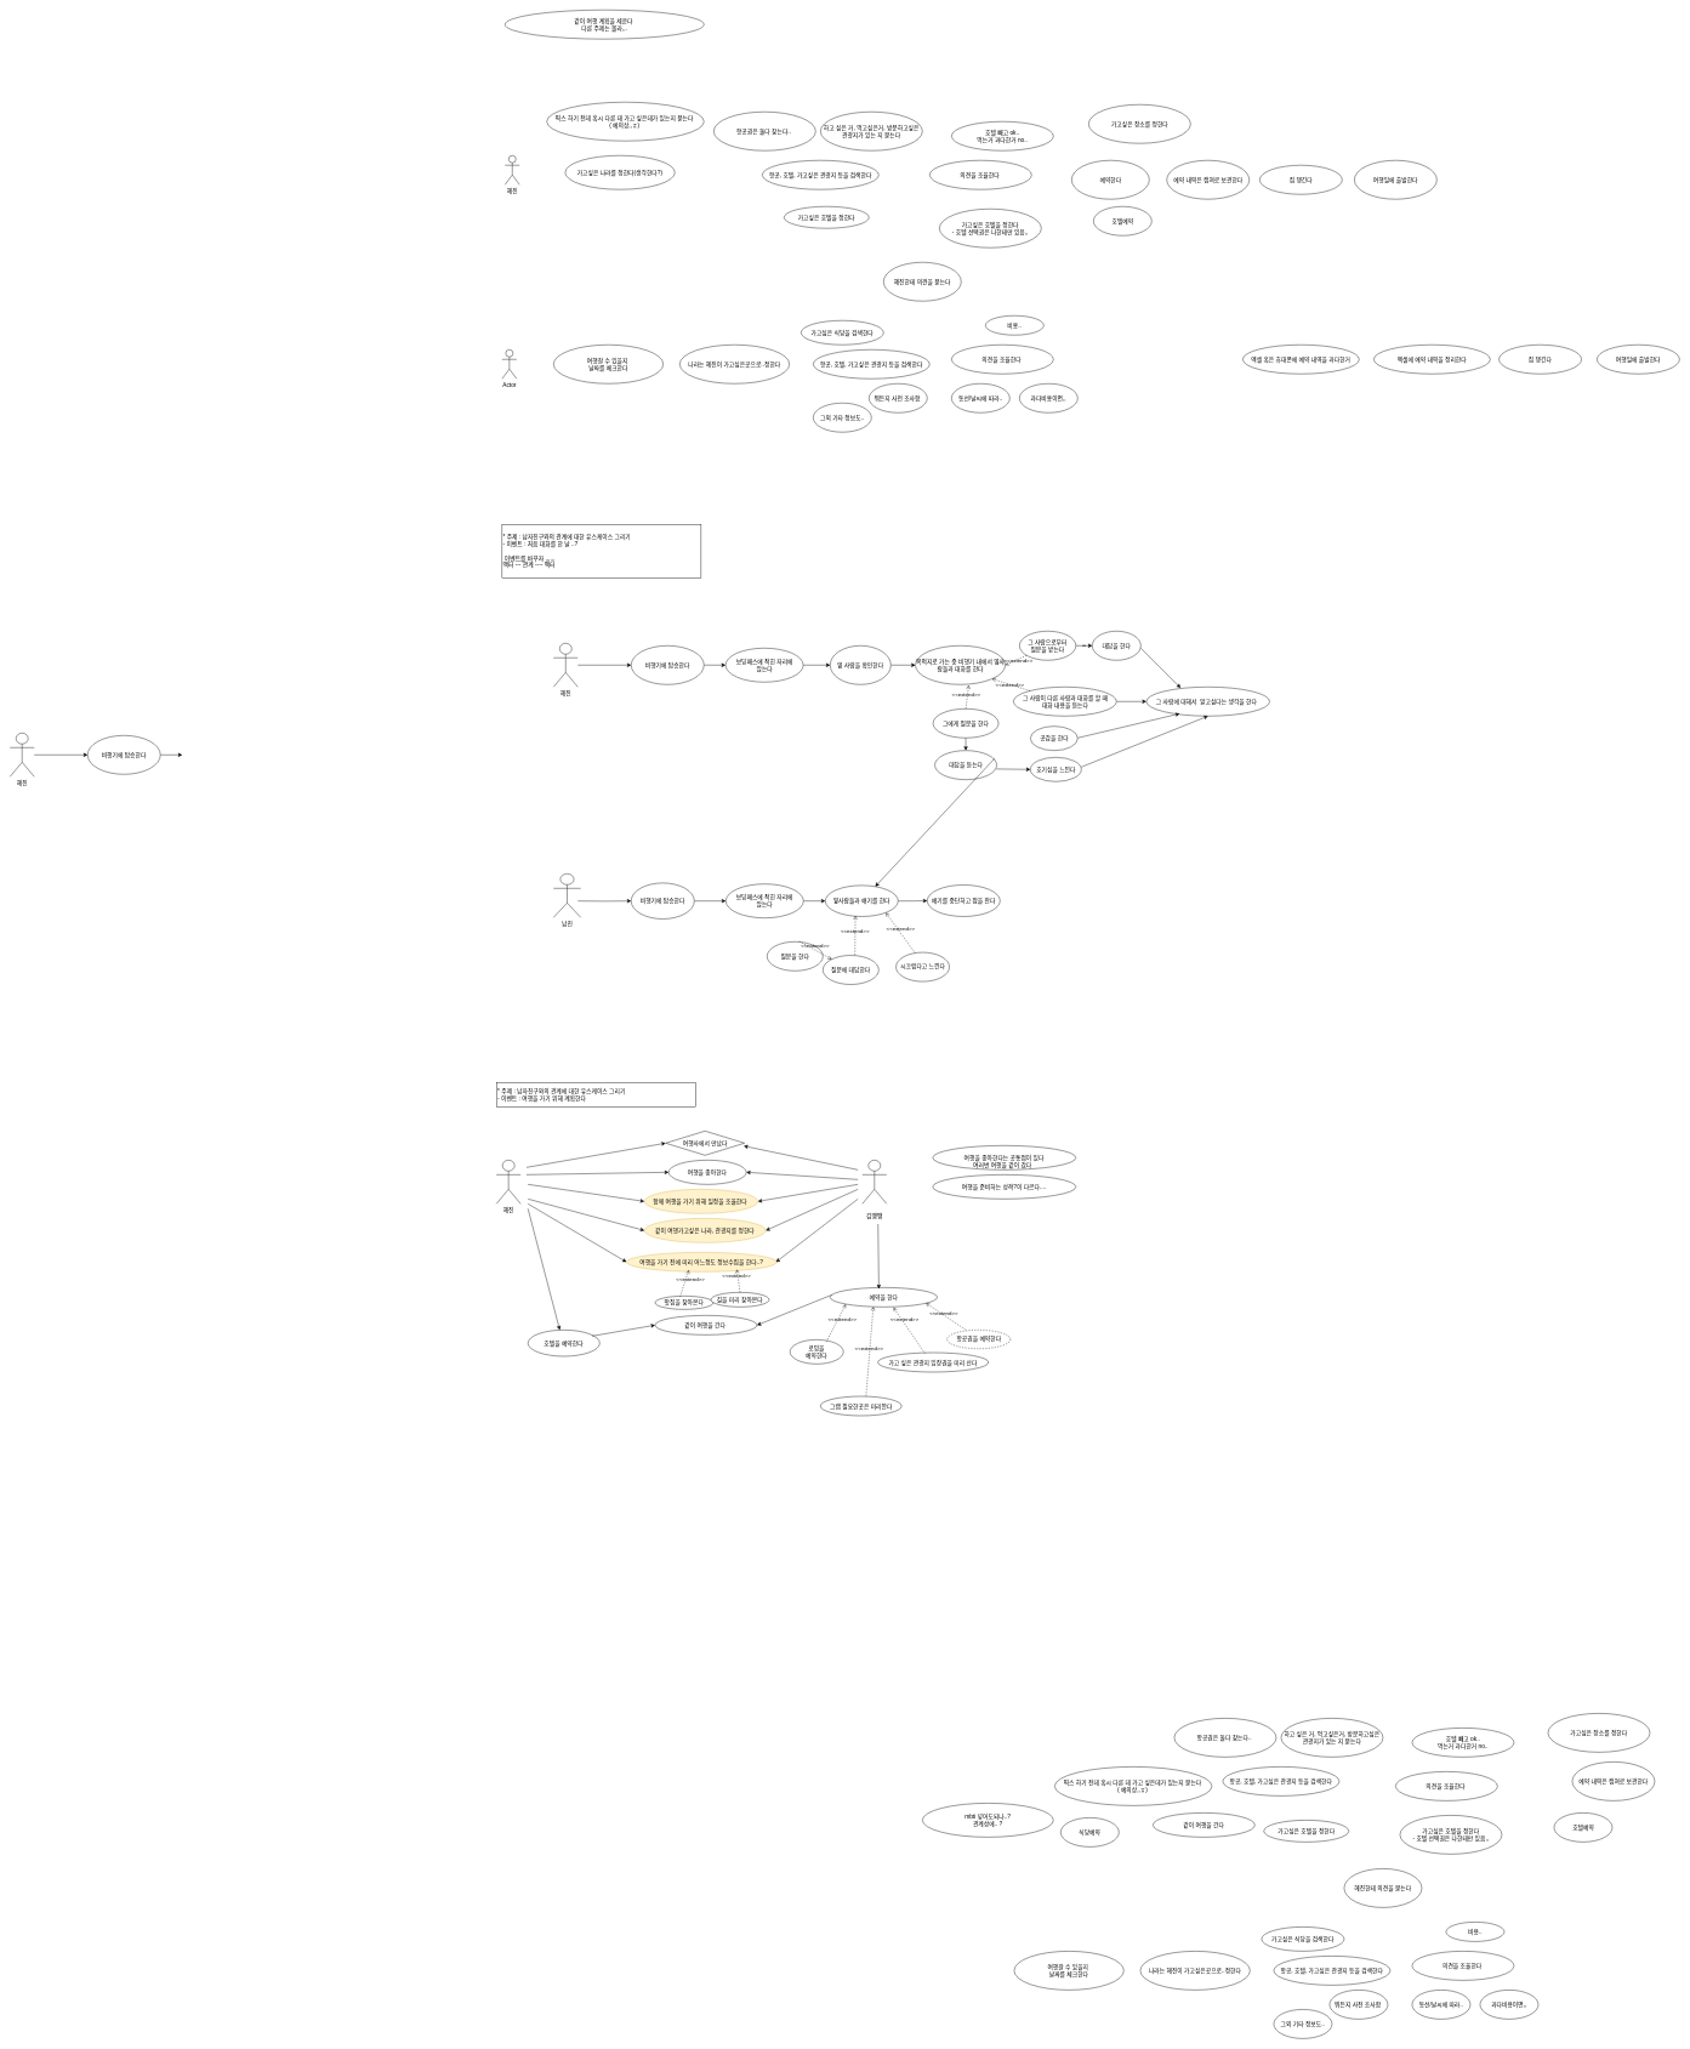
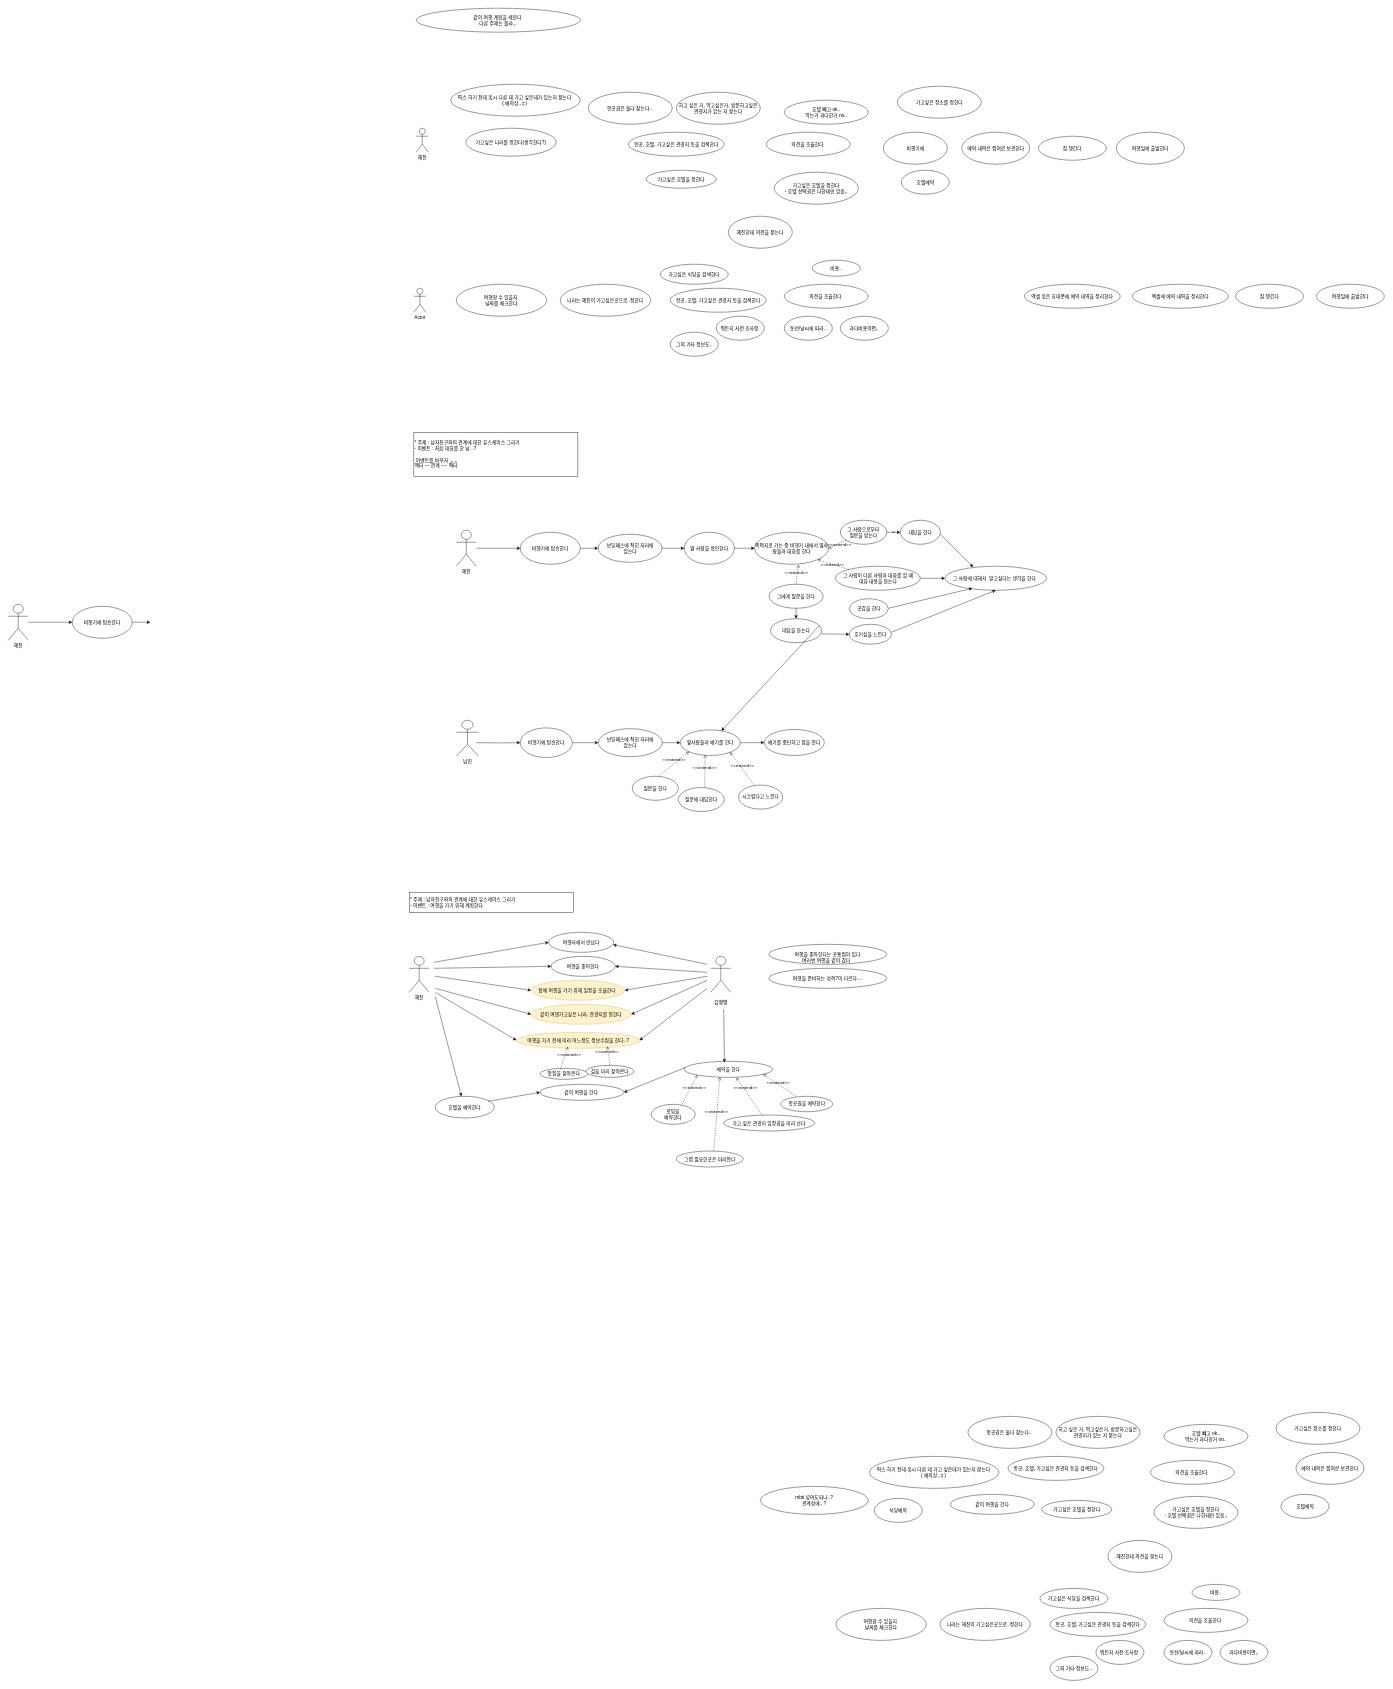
- <mxCell id="15" value="예약한다" style="ellipse;whiteSpace=wrap;html=1;" parent="1" vertex="1"><mxGeometry x="2207.5" y="330" width="160" height="80" as="geometry" /></mxCell>
+ <mxCell id="15" value="비행기에" style="ellipse;whiteSpace=wrap;html=1;" parent="1" vertex="1"><mxGeometry x="2207.5" y="330" width="160" height="80" as="geometry" /></mxCell>
- <mxCell id="22" value="엑셀 혹은 휴대폰에 예약 내역을 과다한거" style="ellipse;whiteSpace=wrap;html=1;" parent="1" vertex="1"><mxGeometry x="2560" y="710" width="240" height="60" as="geometry" /></mxCell>
+ <mxCell id="22" value="엑셀 혹은 휴대폰에 예약 내역을 정리한다" style="ellipse;whiteSpace=wrap;html=1;" parent="1" vertex="1"><mxGeometry x="2560" y="710" width="240" height="60" as="geometry" /></mxCell>
- <mxCell id="84" value="&amp;lt;&amp;lt;extend&amp;gt;&amp;gt;" style="html=1;verticalAlign=bottom;labelBackgroundColor=none;endArrow=open;endFill=0;dashed=1;rounded=0;exitX=0.574;exitY=-0.017;exitDx=0;exitDy=0;exitPerimeter=0;" parent="1" source="83" target="62" edge="1"><mxGeometry width="160" relative="1" as="geometry"><mxPoint x="1635" y="1940" as="sourcePoint" /><mxPoint x="1685" y="1860" as="targetPoint" /></mxGeometry></mxCell>
+ <mxCell id="84" value="&amp;lt;&amp;lt;extend&amp;gt;&amp;gt;" style="html=1;verticalAlign=bottom;labelBackgroundColor=none;endArrow=open;endFill=0;dashed=1;rounded=0;entryX=0;entryY=1;entryDx=0;entryDy=0;exitX=0.574;exitY=-0.017;exitDx=0;exitDy=0;exitPerimeter=0;" parent="1" source="83" target="59" edge="1"><mxGeometry width="160" relative="1" as="geometry"><mxPoint x="1635" y="1940" as="sourcePoint" /><mxPoint x="1685" y="1860" as="targetPoint" /></mxGeometry></mxCell>
- <mxCell id="141" value="여행사에서 만났다&lt;br&gt;" style="rhombus;whiteSpace=wrap;html=1;" vertex="1" parent="1"><mxGeometry x="1370.99" y="2330" width="162.5" height="50" as="geometry" /></mxCell>
+ <mxCell id="141" value="여행사에서 만났다&lt;br&gt;" style="ellipse;whiteSpace=wrap;html=1;" vertex="1" parent="1"><mxGeometry x="1370.99" y="2330" width="162.5" height="50" as="geometry" /></mxCell>
- <mxCell id="26" value="항공권을 예약한다" style="ellipse;whiteSpace=wrap;html=1;dashed=1;" parent="1" vertex="1"><mxGeometry x="1950.74" y="2740" width="130.5" height="38.5" as="geometry" /></mxCell>
+ <mxCell id="26" value="항공권을 예약한다" style="ellipse;whiteSpace=wrap;html=1;" parent="1" vertex="1"><mxGeometry x="1950.74" y="2740" width="130.5" height="38.5" as="geometry" /></mxCell>
